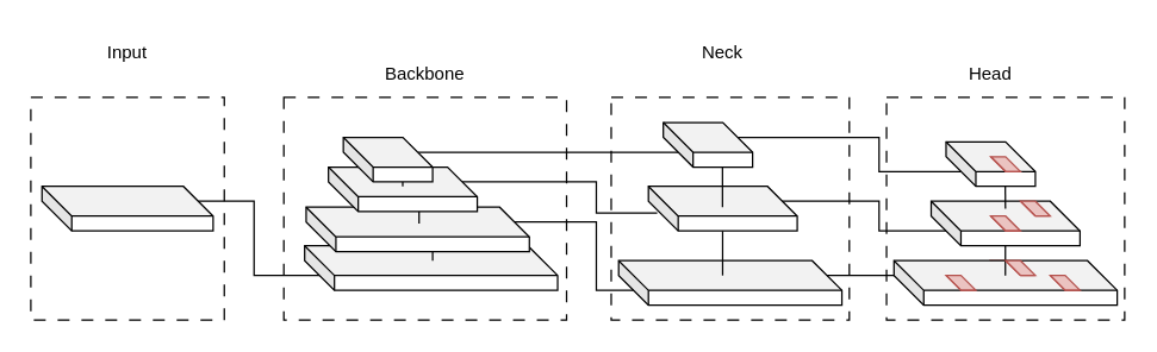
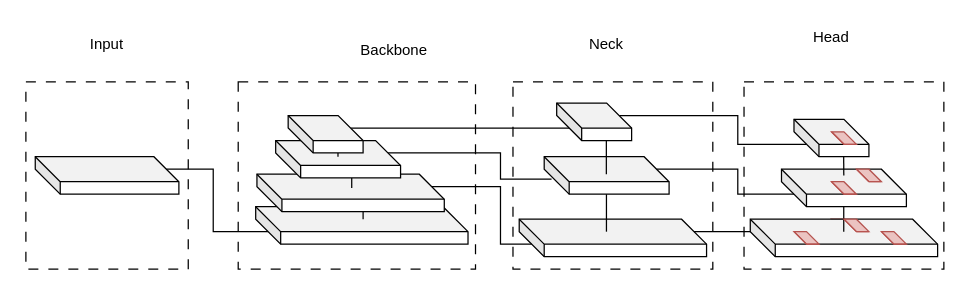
- <mxCell id="40" value="Backbone" style="text;html=1;strokeColor=none;fillColor=none;align=center;verticalAlign=middle;whiteSpace=wrap;rounded=0;" parent="1" vertex="1"><mxGeometry x="255" y="35" width="60" height="30" as="geometry" /></mxCell>
+ <mxCell id="40" value="Backbone" style="text;html=1;strokeColor=none;fillColor=none;align=center;verticalAlign=middle;whiteSpace=wrap;rounded=0;" parent="1" vertex="1"><mxGeometry x="285" y="25" width="60" height="30" as="geometry" /></mxCell>
- <mxCell id="42" value="Head" style="text;html=1;strokeColor=none;fillColor=none;align=center;verticalAlign=middle;whiteSpace=wrap;rounded=0;" parent="1" vertex="1"><mxGeometry x="635" y="35" width="60" height="30" as="geometry" /></mxCell>
+ <mxCell id="42" value="Head" style="text;html=1;strokeColor=none;fillColor=none;align=center;verticalAlign=middle;whiteSpace=wrap;rounded=0;" parent="1" vertex="1"><mxGeometry x="635" y="15" width="60" height="30" as="geometry" /></mxCell>
